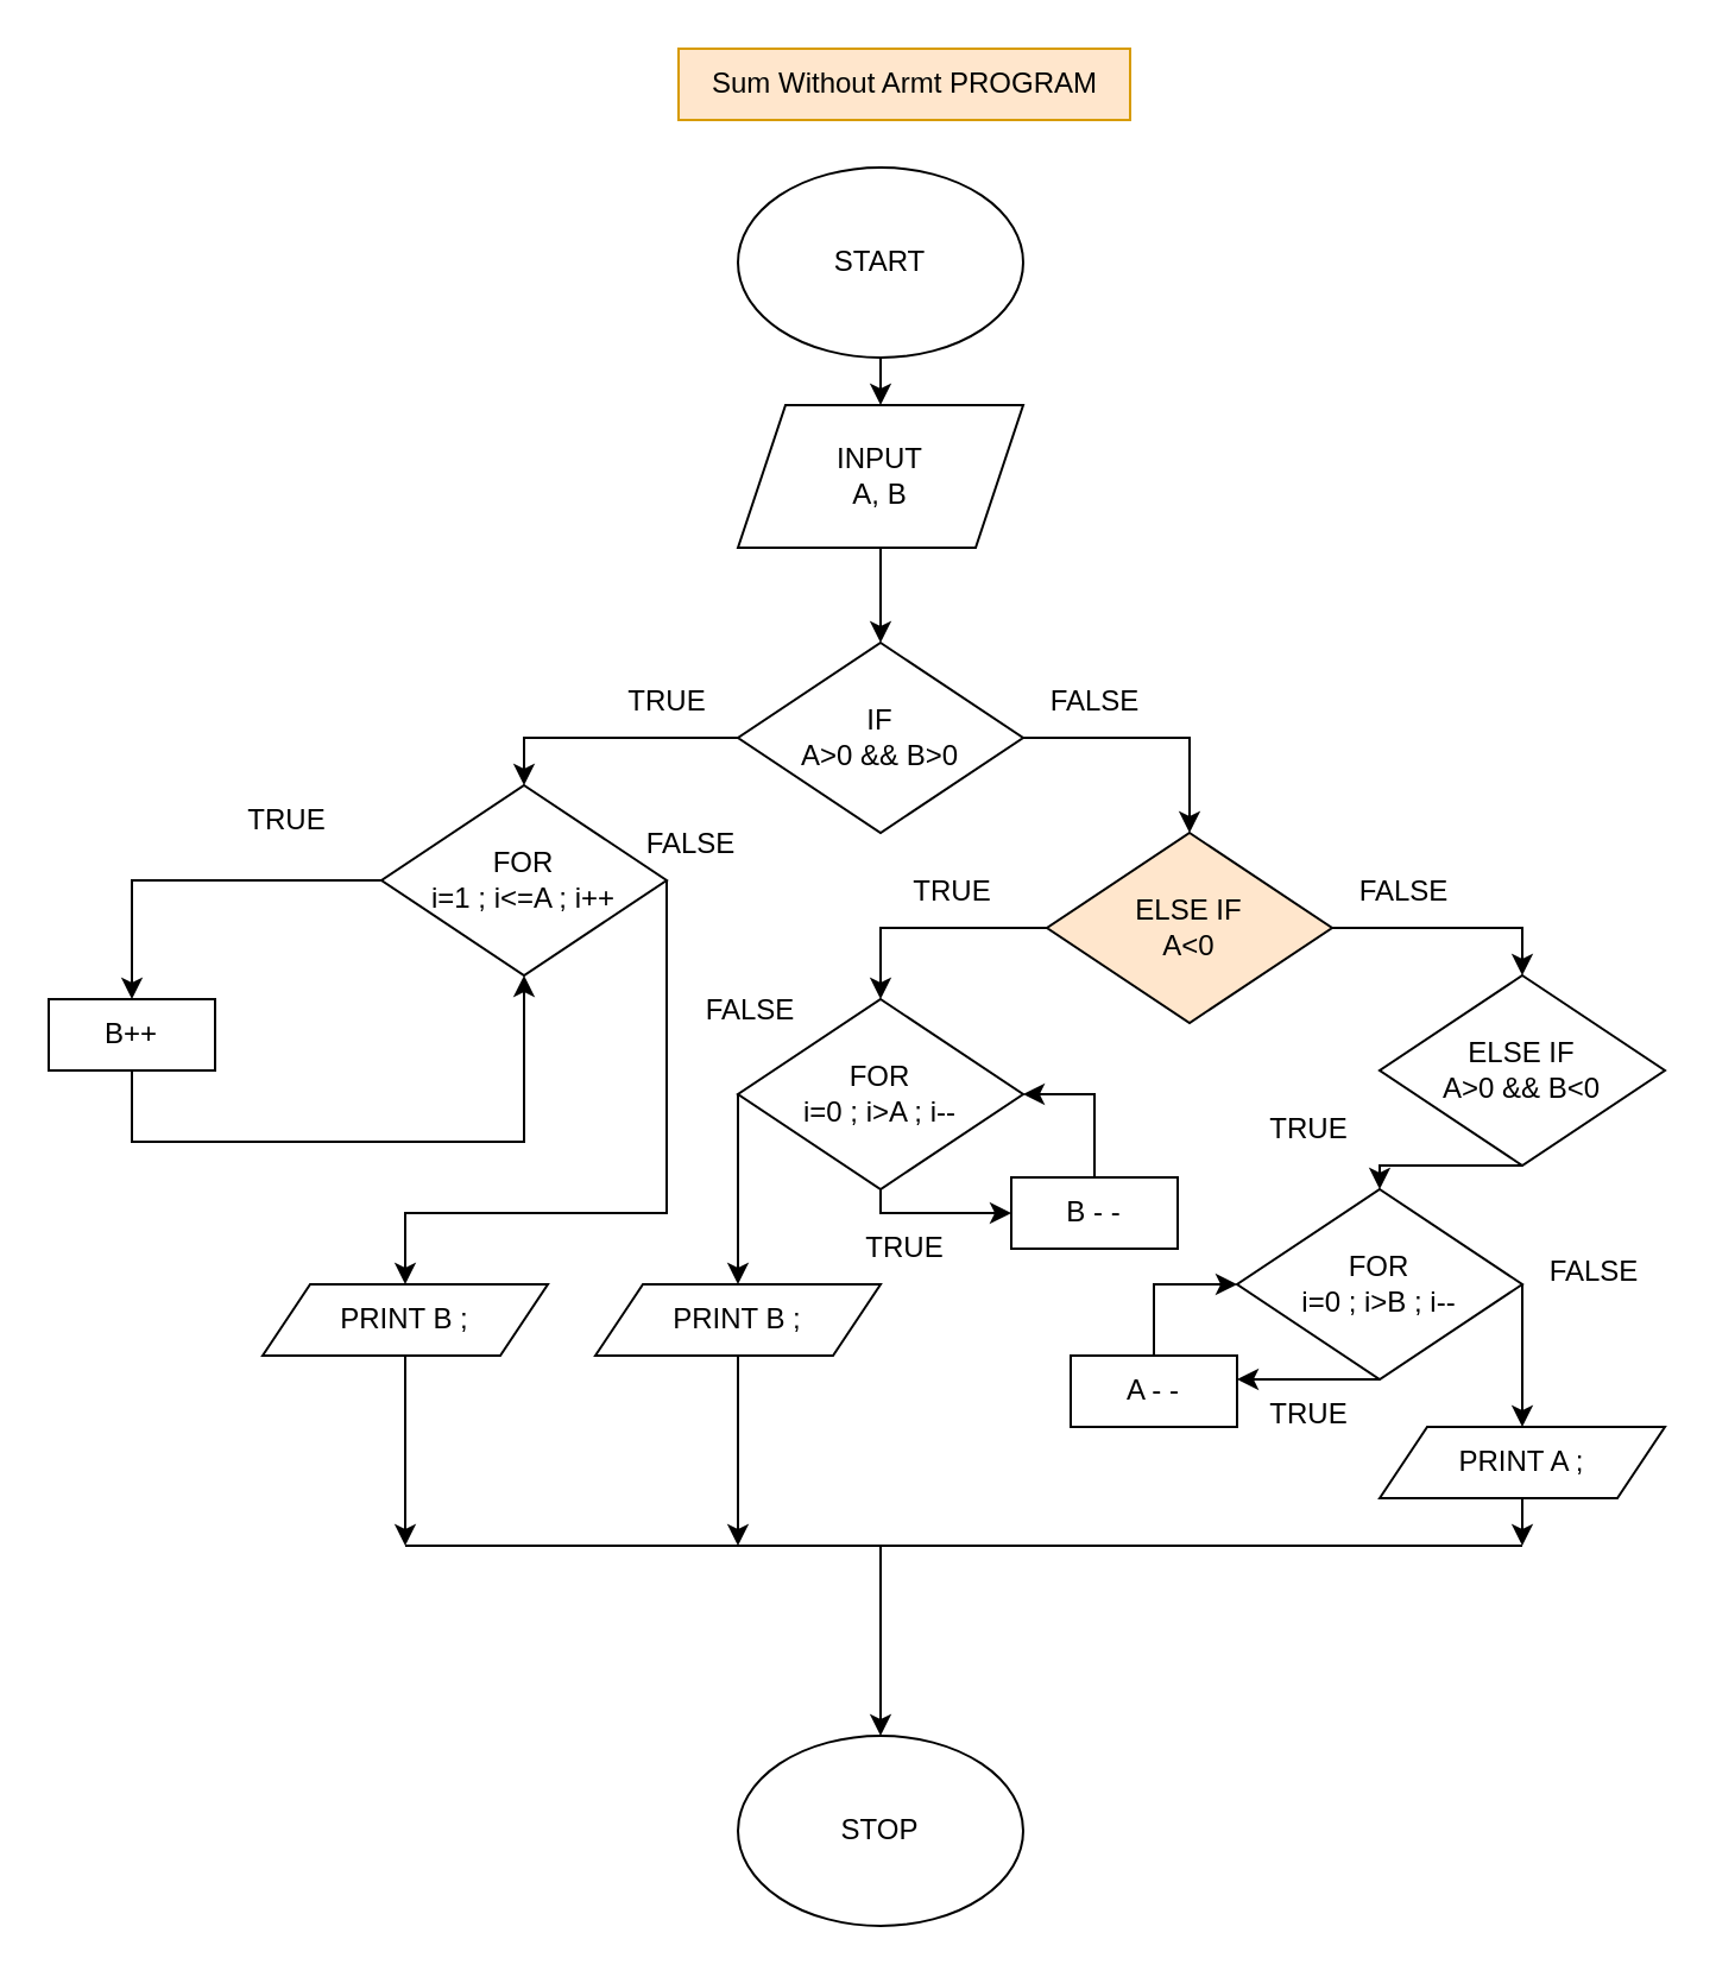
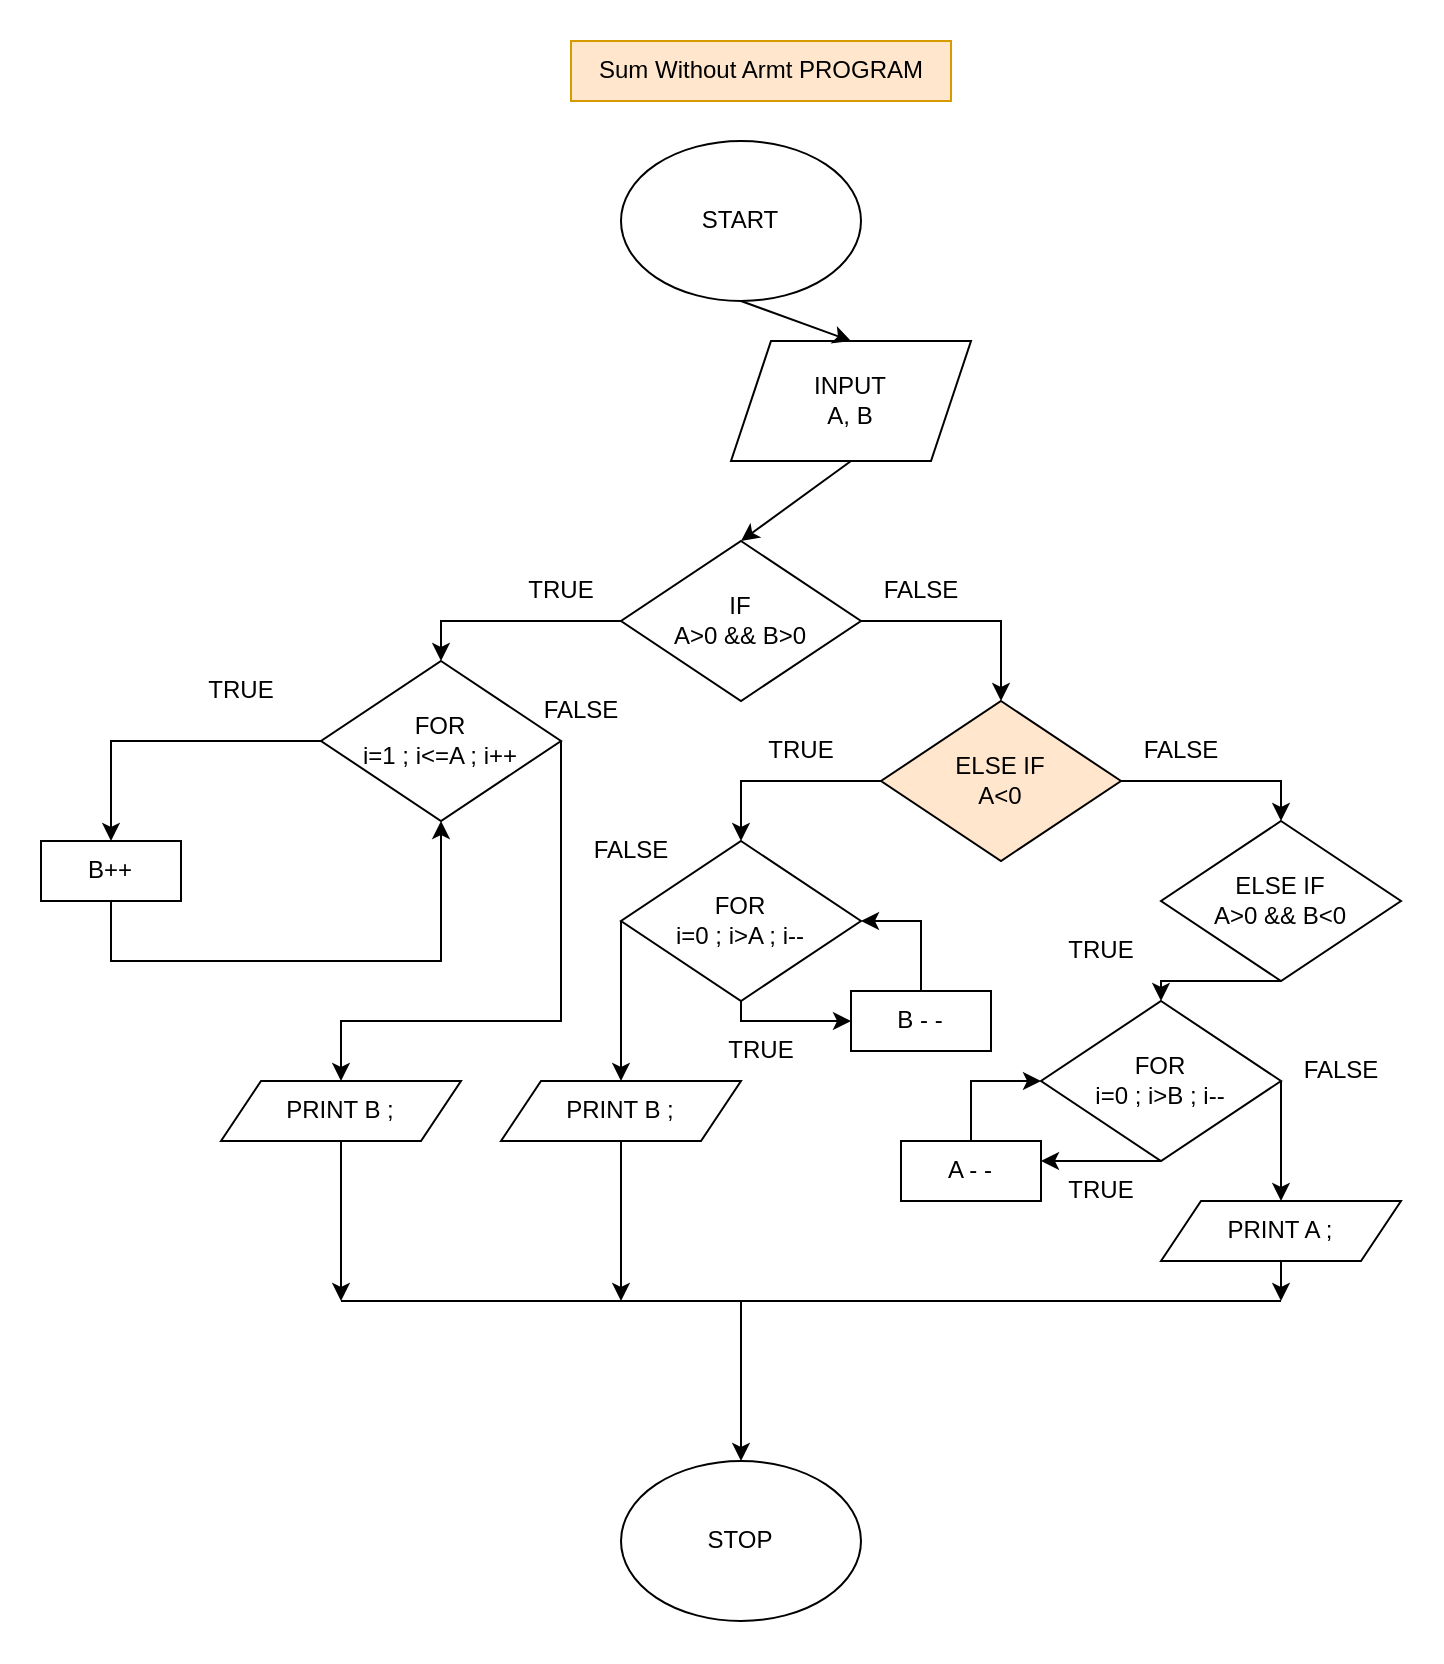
- <mxCell id="3" value="INPUT&lt;br&gt;A, B" style="shape=parallelogram;perimeter=parallelogramPerimeter;whiteSpace=wrap;html=1;fixedSize=1;" parent="1" vertex="1"><mxGeometry x="310" y="170" width="120" height="60" as="geometry" /></mxCell>
+ <mxCell id="3" value="INPUT&lt;br&gt;A, B" style="shape=parallelogram;perimeter=parallelogramPerimeter;whiteSpace=wrap;html=1;fixedSize=1;" parent="1" vertex="1"><mxGeometry x="365" y="170" width="120" height="60" as="geometry" /></mxCell>
